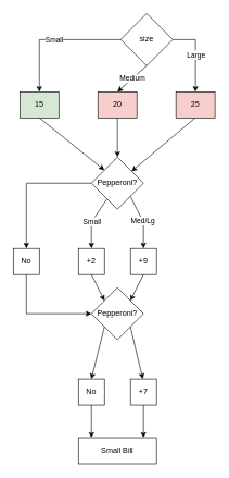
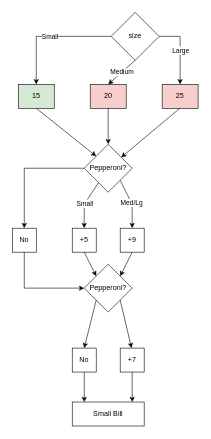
- <mxCell id="18" value="+2" style="whiteSpace=wrap;html=1;aspect=fixed;" vertex="1" parent="1"><mxGeometry x="120" y="380" width="40" height="40" as="geometry" /></mxCell>
+ <mxCell id="18" value="+5" style="whiteSpace=wrap;html=1;aspect=fixed;" vertex="1" parent="1"><mxGeometry x="120" y="380" width="40" height="40" as="geometry" /></mxCell>
